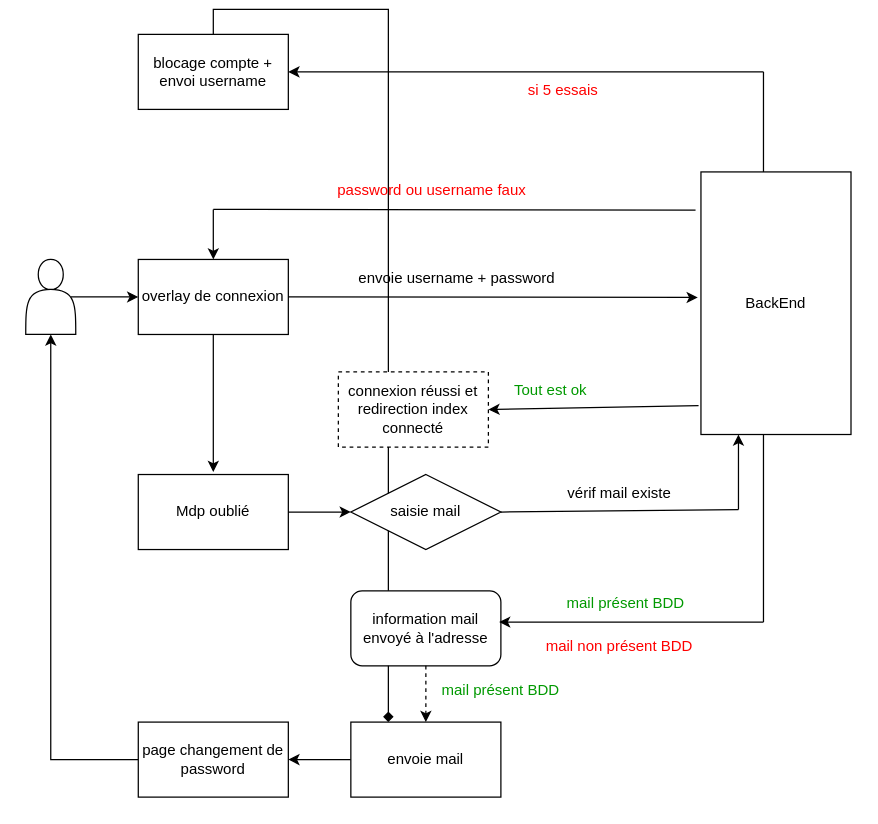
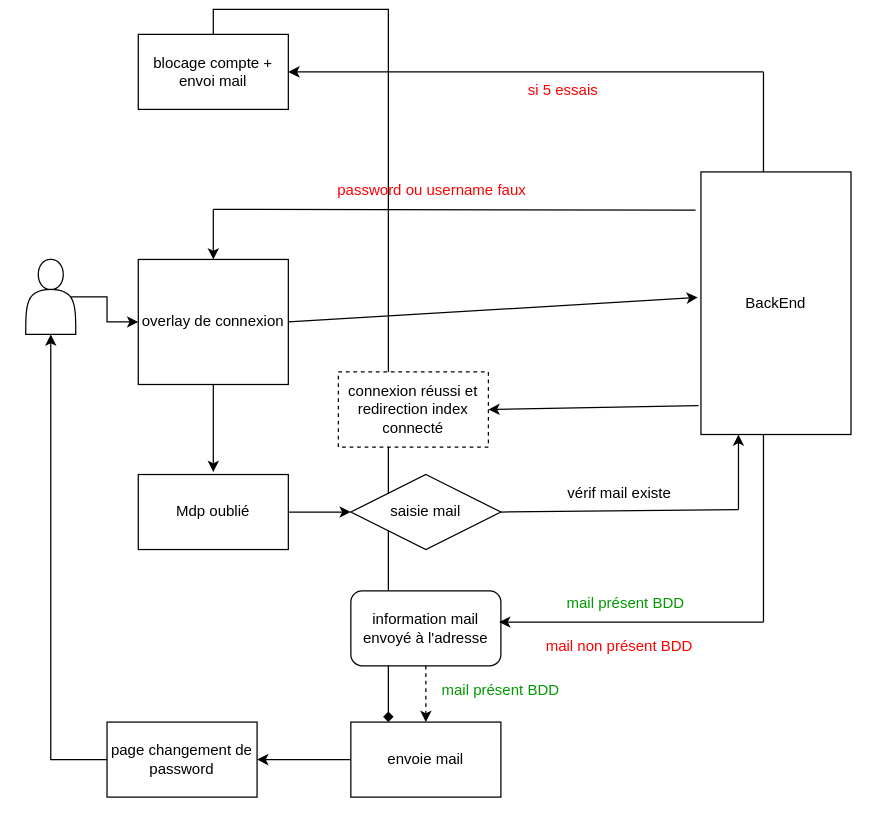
- <mxCell id="9" value="blocage compte + envoi username" style="rounded=0;whiteSpace=wrap;html=1;" vertex="1" parent="1"><mxGeometry x="110" y="20" width="120" height="60" as="geometry" /></mxCell>
+ <mxCell id="9" value="blocage compte + envoi mail" style="rounded=0;whiteSpace=wrap;html=1;" vertex="1" parent="1"><mxGeometry x="110" y="20" width="120" height="60" as="geometry" /></mxCell>
- <mxCell id="7" value="envoie username + password" style="text;html=1;align=center;verticalAlign=middle;whiteSpace=wrap;rounded=0;" vertex="1" parent="1"><mxGeometry x="260" y="200" width="210" height="30" as="geometry" /></mxCell>
- <mxCell id="4" value="overlay de connexion" style="rounded=0;whiteSpace=wrap;html=1;" vertex="1" parent="1"><mxGeometry x="110" y="200" width="120" height="60" as="geometry" /></mxCell>
+ <mxCell id="4" value="overlay de connexion" style="rounded=0;whiteSpace=wrap;html=1;" vertex="1" parent="1"><mxGeometry x="110" y="200" width="120" height="100" as="geometry" /></mxCell>
- <mxCell id="18" value="Tout est ok" style="text;html=1;align=center;verticalAlign=middle;whiteSpace=wrap;rounded=0;fontColor=#009900;" vertex="1" parent="1"><mxGeometry x="400" y="290" width="80" height="30" as="geometry" /></mxCell>
- <mxCell id="36" value="page changement de password" style="rounded=0;whiteSpace=wrap;html=1;" vertex="1" parent="1"><mxGeometry x="110" y="570" width="120" height="60" as="geometry" /></mxCell>
+ <mxCell id="36" value="page changement de password" style="rounded=0;whiteSpace=wrap;html=1;" vertex="1" parent="1"><mxGeometry x="85" y="570" width="120" height="60" as="geometry" /></mxCell>
